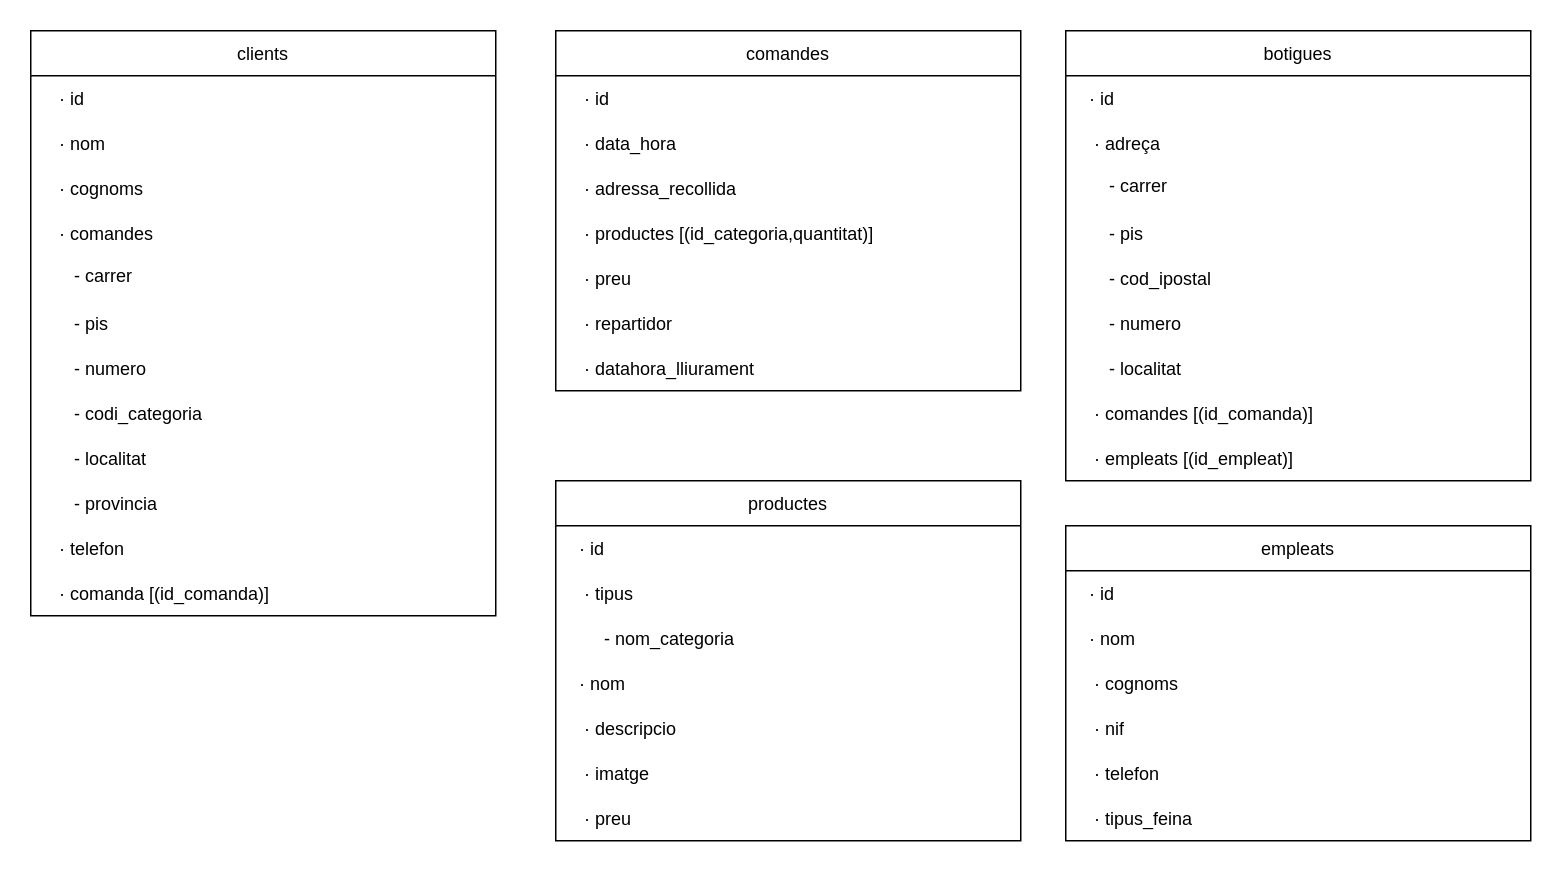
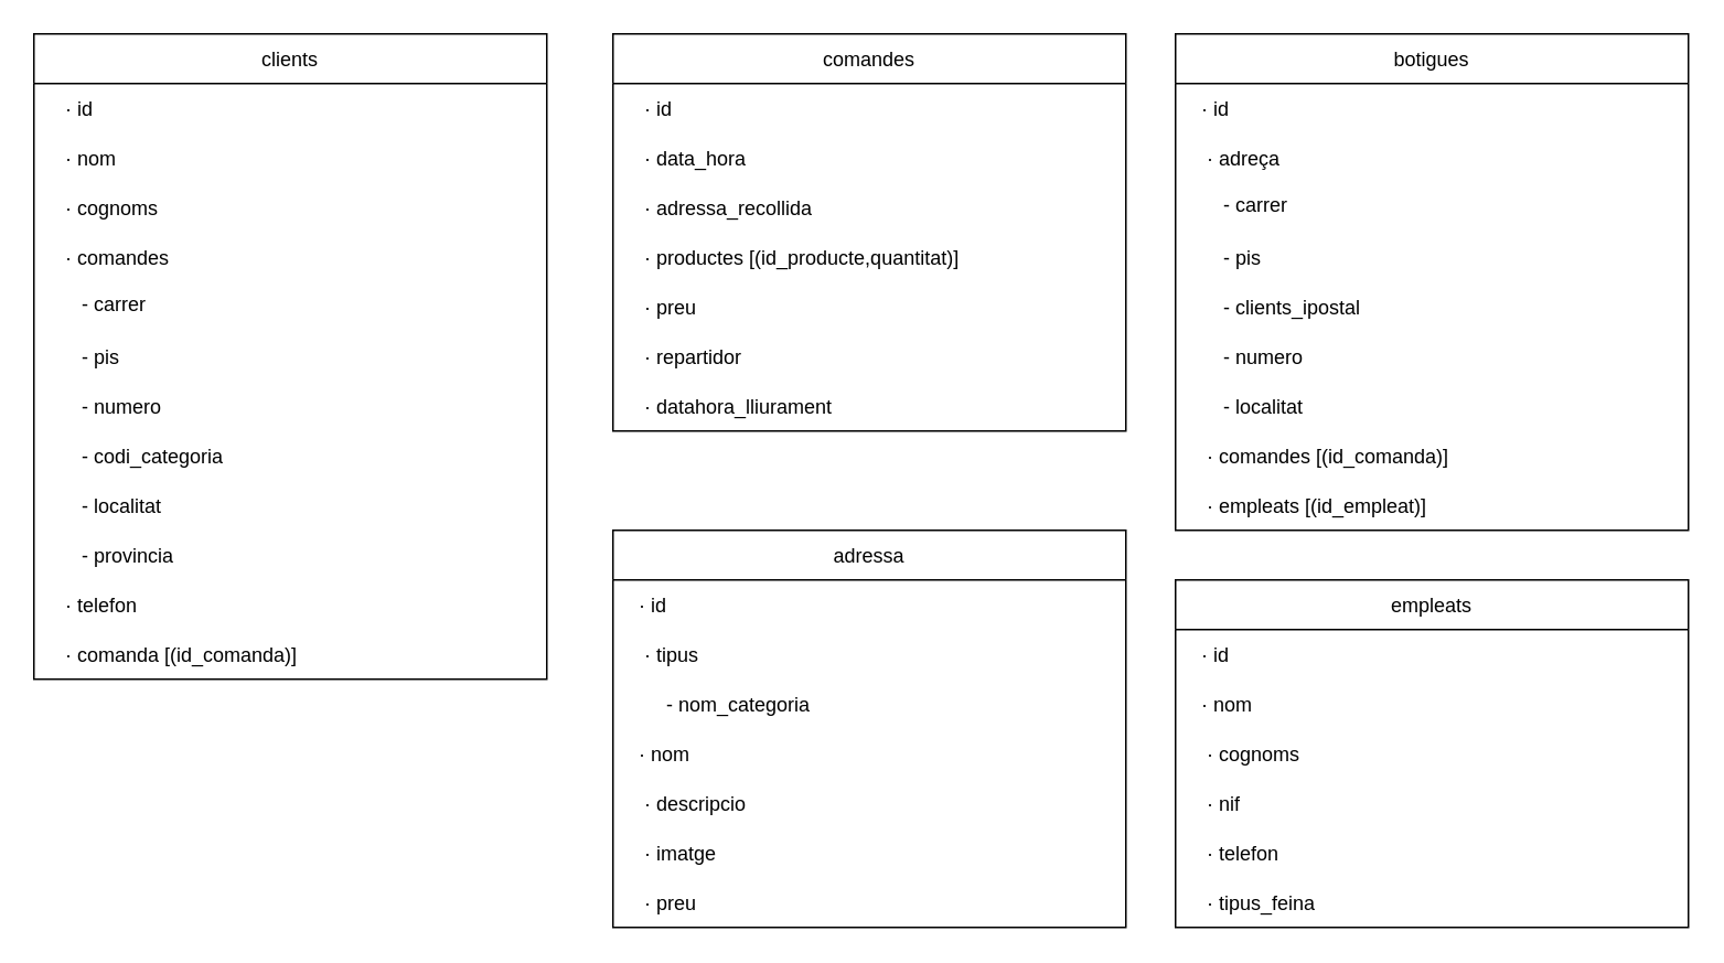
- <mxCell id="27" value="    · productes [(id_categoria,quantitat)]" style="text;strokeColor=none;fillColor=none;align=left;verticalAlign=middle;spacingLeft=4;spacingRight=4;overflow=hidden;points=[[0,0.5],[1,0.5]];portConstraint=eastwest;rotatable=0;" parent="23" vertex="1"><mxGeometry y="120" width="310" height="30" as="geometry" /></mxCell>
+ <mxCell id="27" value="    · productes [(id_producte,quantitat)]" style="text;strokeColor=none;fillColor=none;align=left;verticalAlign=middle;spacingLeft=4;spacingRight=4;overflow=hidden;points=[[0,0.5],[1,0.5]];portConstraint=eastwest;rotatable=0;" parent="23" vertex="1"><mxGeometry y="120" width="310" height="30" as="geometry" /></mxCell>
- <mxCell id="36" value="       - cod_ipostal" style="text;strokeColor=none;fillColor=none;align=left;verticalAlign=middle;spacingLeft=4;spacingRight=4;overflow=hidden;points=[[0,0.5],[1,0.5]];portConstraint=eastwest;rotatable=0;" parent="31" vertex="1"><mxGeometry y="150" width="310" height="30" as="geometry" /></mxCell>
+ <mxCell id="36" value="       - clients_ipostal" style="text;strokeColor=none;fillColor=none;align=left;verticalAlign=middle;spacingLeft=4;spacingRight=4;overflow=hidden;points=[[0,0.5],[1,0.5]];portConstraint=eastwest;rotatable=0;" parent="31" vertex="1"><mxGeometry y="150" width="310" height="30" as="geometry" /></mxCell>
- <mxCell id="2" value="productes" style="swimlane;fontStyle=0;childLayout=stackLayout;horizontal=1;startSize=30;horizontalStack=0;resizeParent=1;resizeParentMax=0;resizeLast=0;collapsible=1;marginBottom=0;" parent="1" vertex="1"><mxGeometry x="370" y="320" width="310" height="240" as="geometry"><mxRectangle x="80" y="80" width="70" height="30" as="alternateBounds" /></mxGeometry></mxCell>
+ <mxCell id="2" value="adressa" style="swimlane;fontStyle=0;childLayout=stackLayout;horizontal=1;startSize=30;horizontalStack=0;resizeParent=1;resizeParentMax=0;resizeLast=0;collapsible=1;marginBottom=0;" parent="1" vertex="1"><mxGeometry x="370" y="320" width="310" height="240" as="geometry"><mxRectangle x="80" y="80" width="70" height="30" as="alternateBounds" /></mxGeometry></mxCell>
